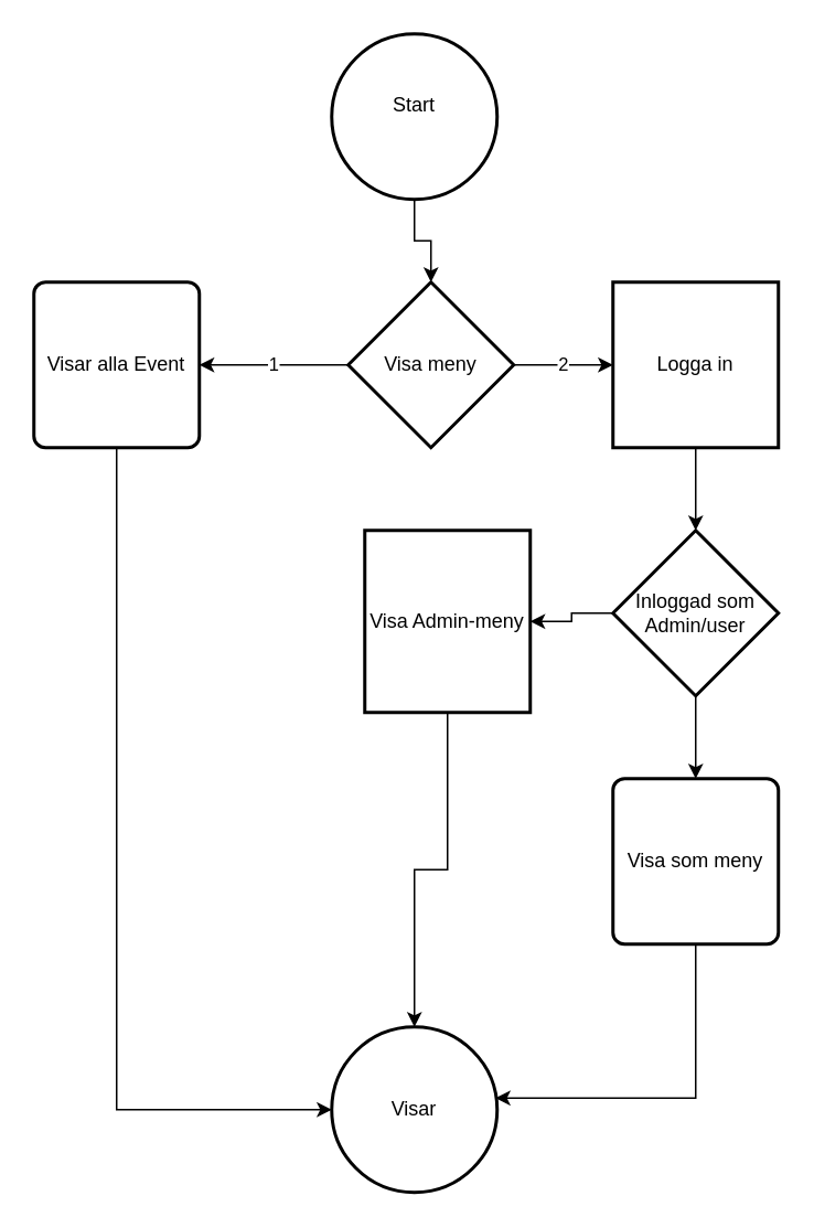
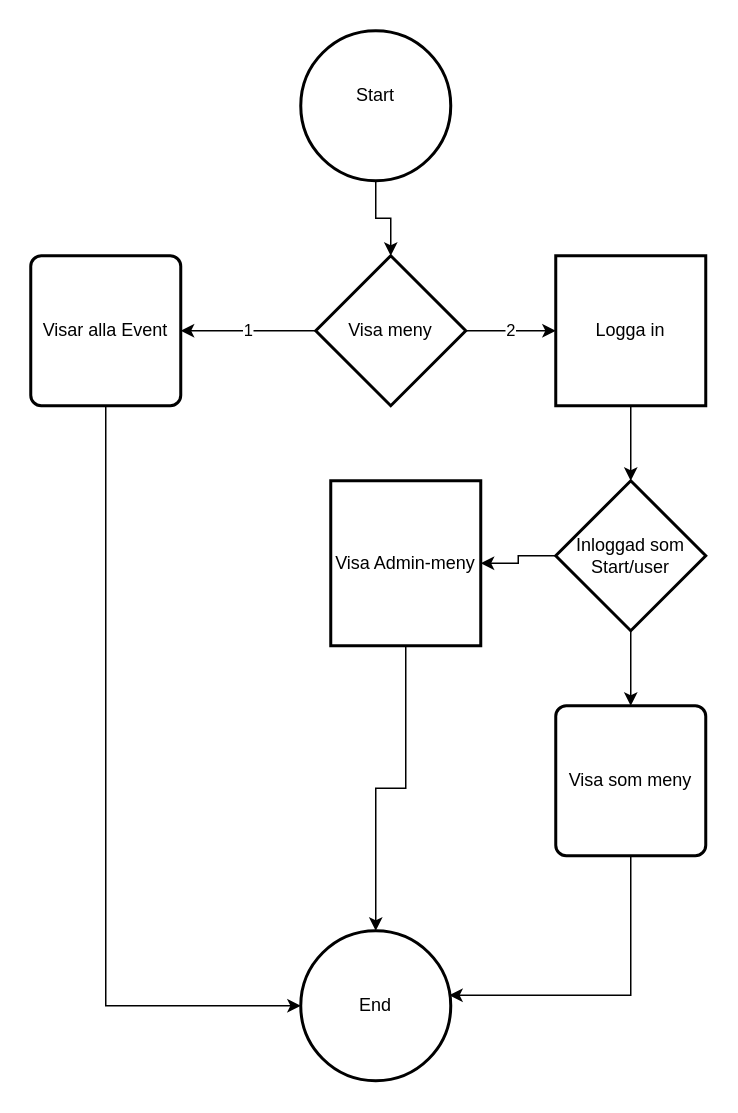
- <mxCell id="13" value="&lt;div&gt;Inloggad som Admin/user&lt;/div&gt;" style="strokeWidth=2;html=1;shape=mxgraph.flowchart.decision;whiteSpace=wrap;" vertex="1" parent="1"><mxGeometry x="370" y="320" width="100" height="100" as="geometry" /></mxCell>
+ <mxCell id="13" value="&lt;div&gt;Inloggad som Start/user&lt;/div&gt;" style="strokeWidth=2;html=1;shape=mxgraph.flowchart.decision;whiteSpace=wrap;" vertex="1" parent="1"><mxGeometry x="370" y="320" width="100" height="100" as="geometry" /></mxCell>
- <mxCell id="18" value="Visar" style="strokeWidth=2;html=1;shape=mxgraph.flowchart.start_2;whiteSpace=wrap;" vertex="1" parent="1"><mxGeometry x="200" y="620" width="100" height="100" as="geometry" /></mxCell>
+ <mxCell id="18" value="End" style="strokeWidth=2;html=1;shape=mxgraph.flowchart.start_2;whiteSpace=wrap;" vertex="1" parent="1"><mxGeometry x="200" y="620" width="100" height="100" as="geometry" /></mxCell>
